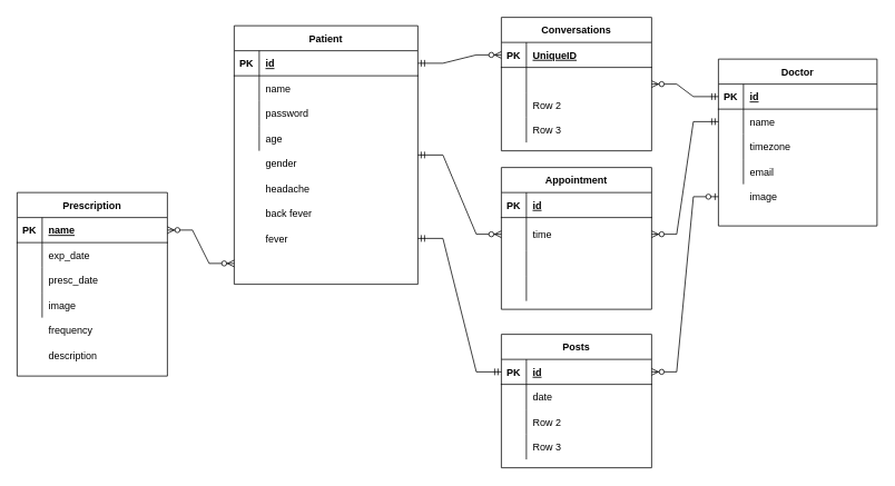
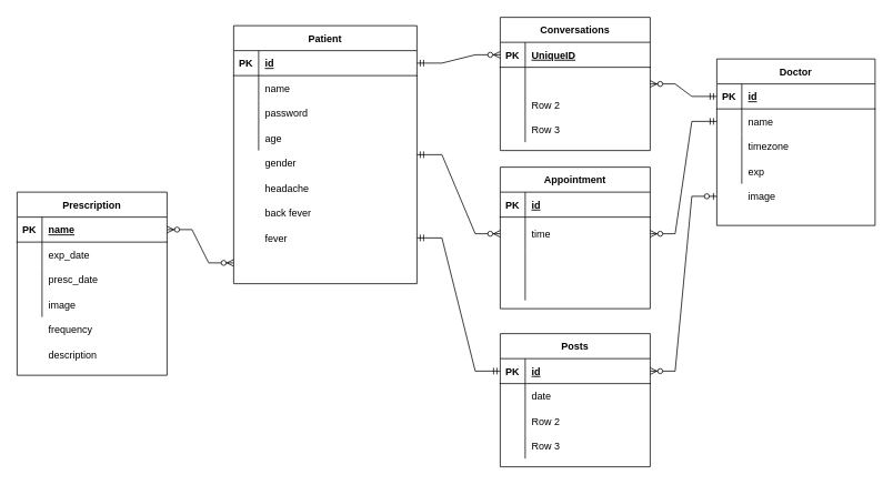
- <mxCell id="27" value="email" style="shape=partialRectangle;connectable=0;fillColor=none;top=0;left=0;bottom=0;right=0;align=left;spacingLeft=6;overflow=hidden;" parent="25" vertex="1"><mxGeometry x="30" width="160" height="30" as="geometry"><mxRectangle width="160" height="30" as="alternateBounds" /></mxGeometry></mxCell>
+ <mxCell id="27" value="exp" style="shape=partialRectangle;connectable=0;fillColor=none;top=0;left=0;bottom=0;right=0;align=left;spacingLeft=6;overflow=hidden;" parent="25" vertex="1"><mxGeometry x="30" width="160" height="30" as="geometry"><mxRectangle width="160" height="30" as="alternateBounds" /></mxGeometry></mxCell>
